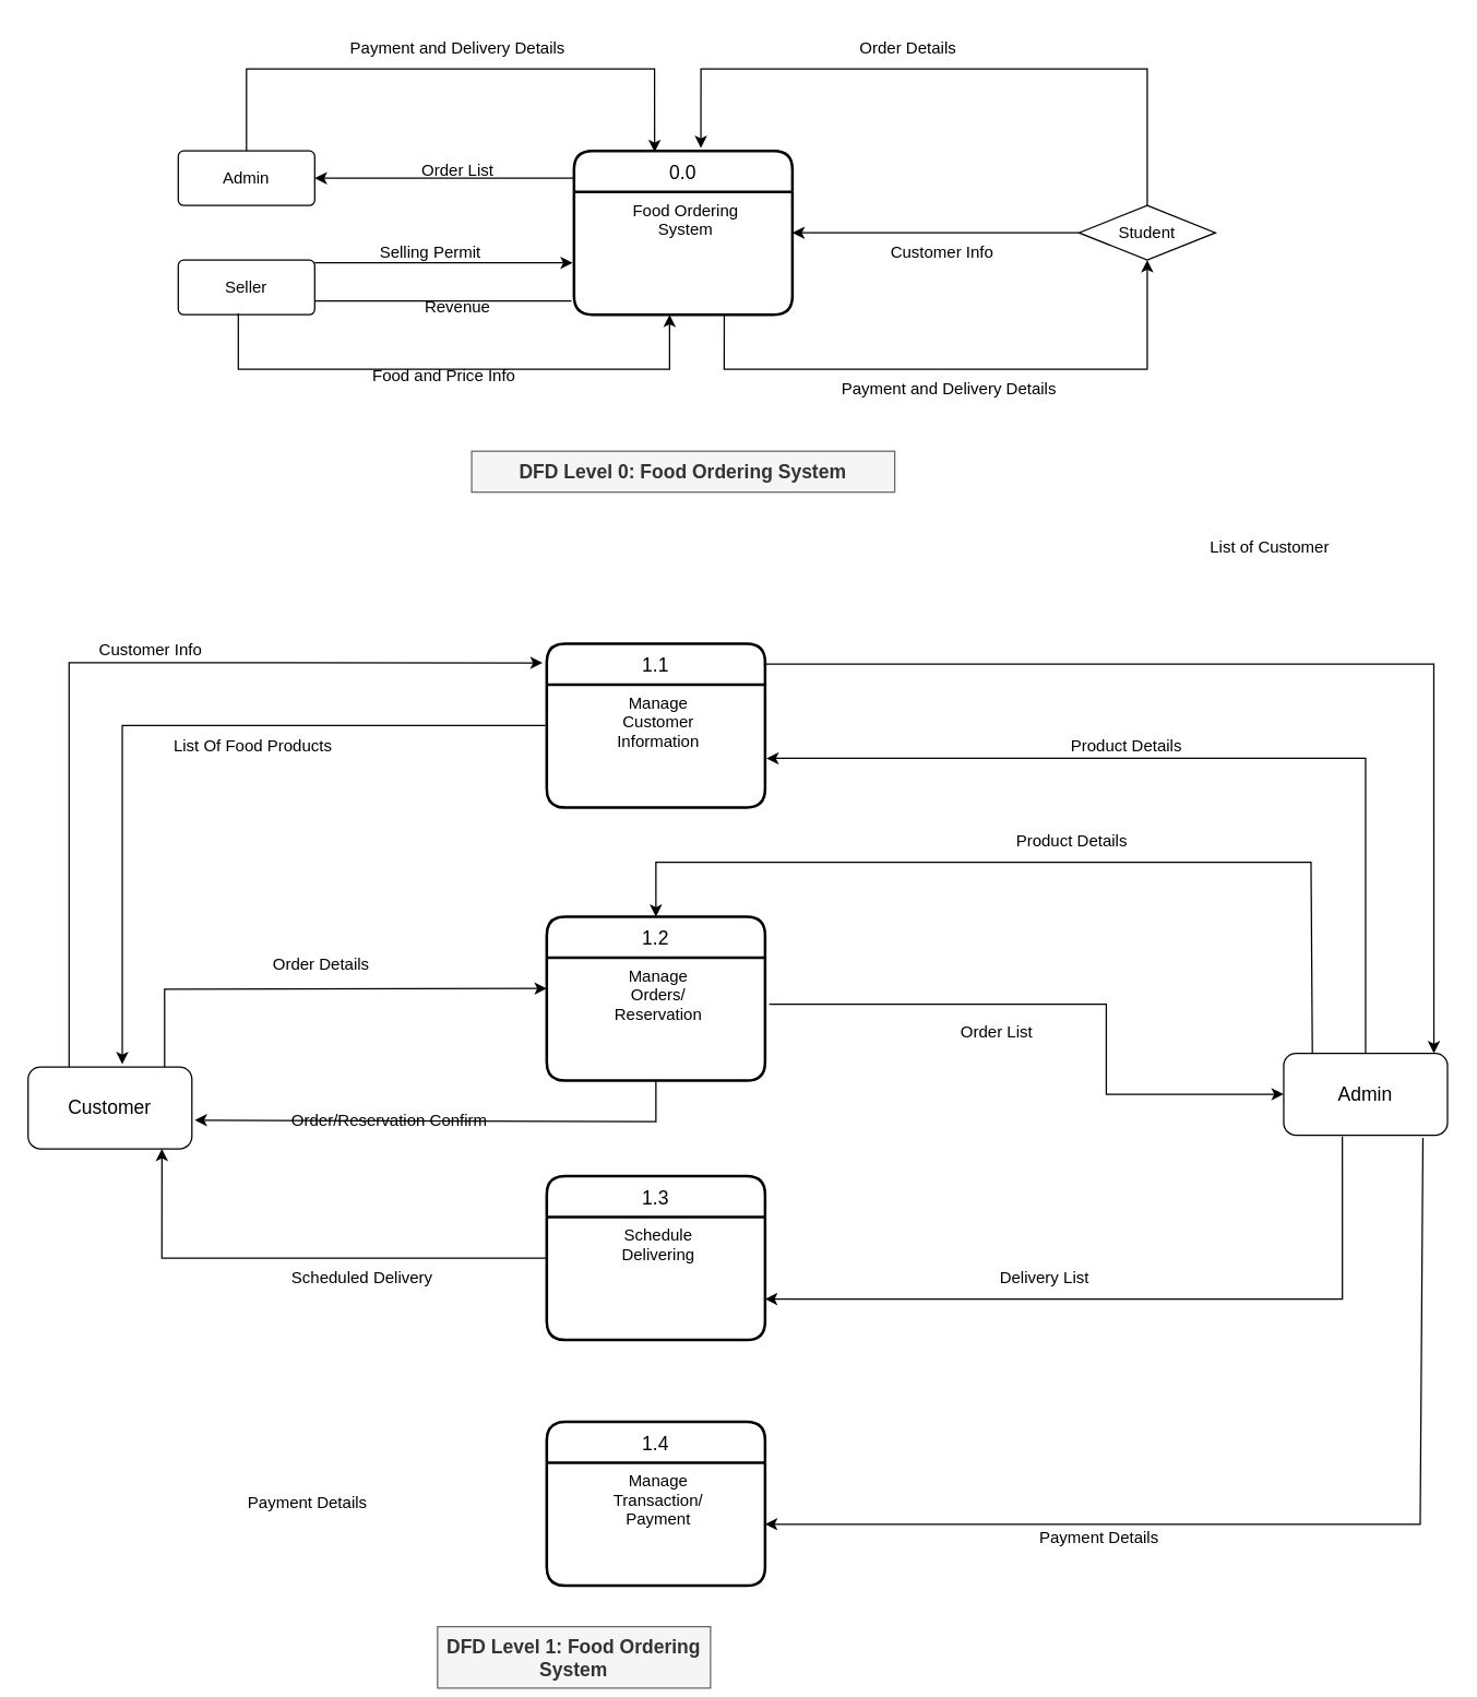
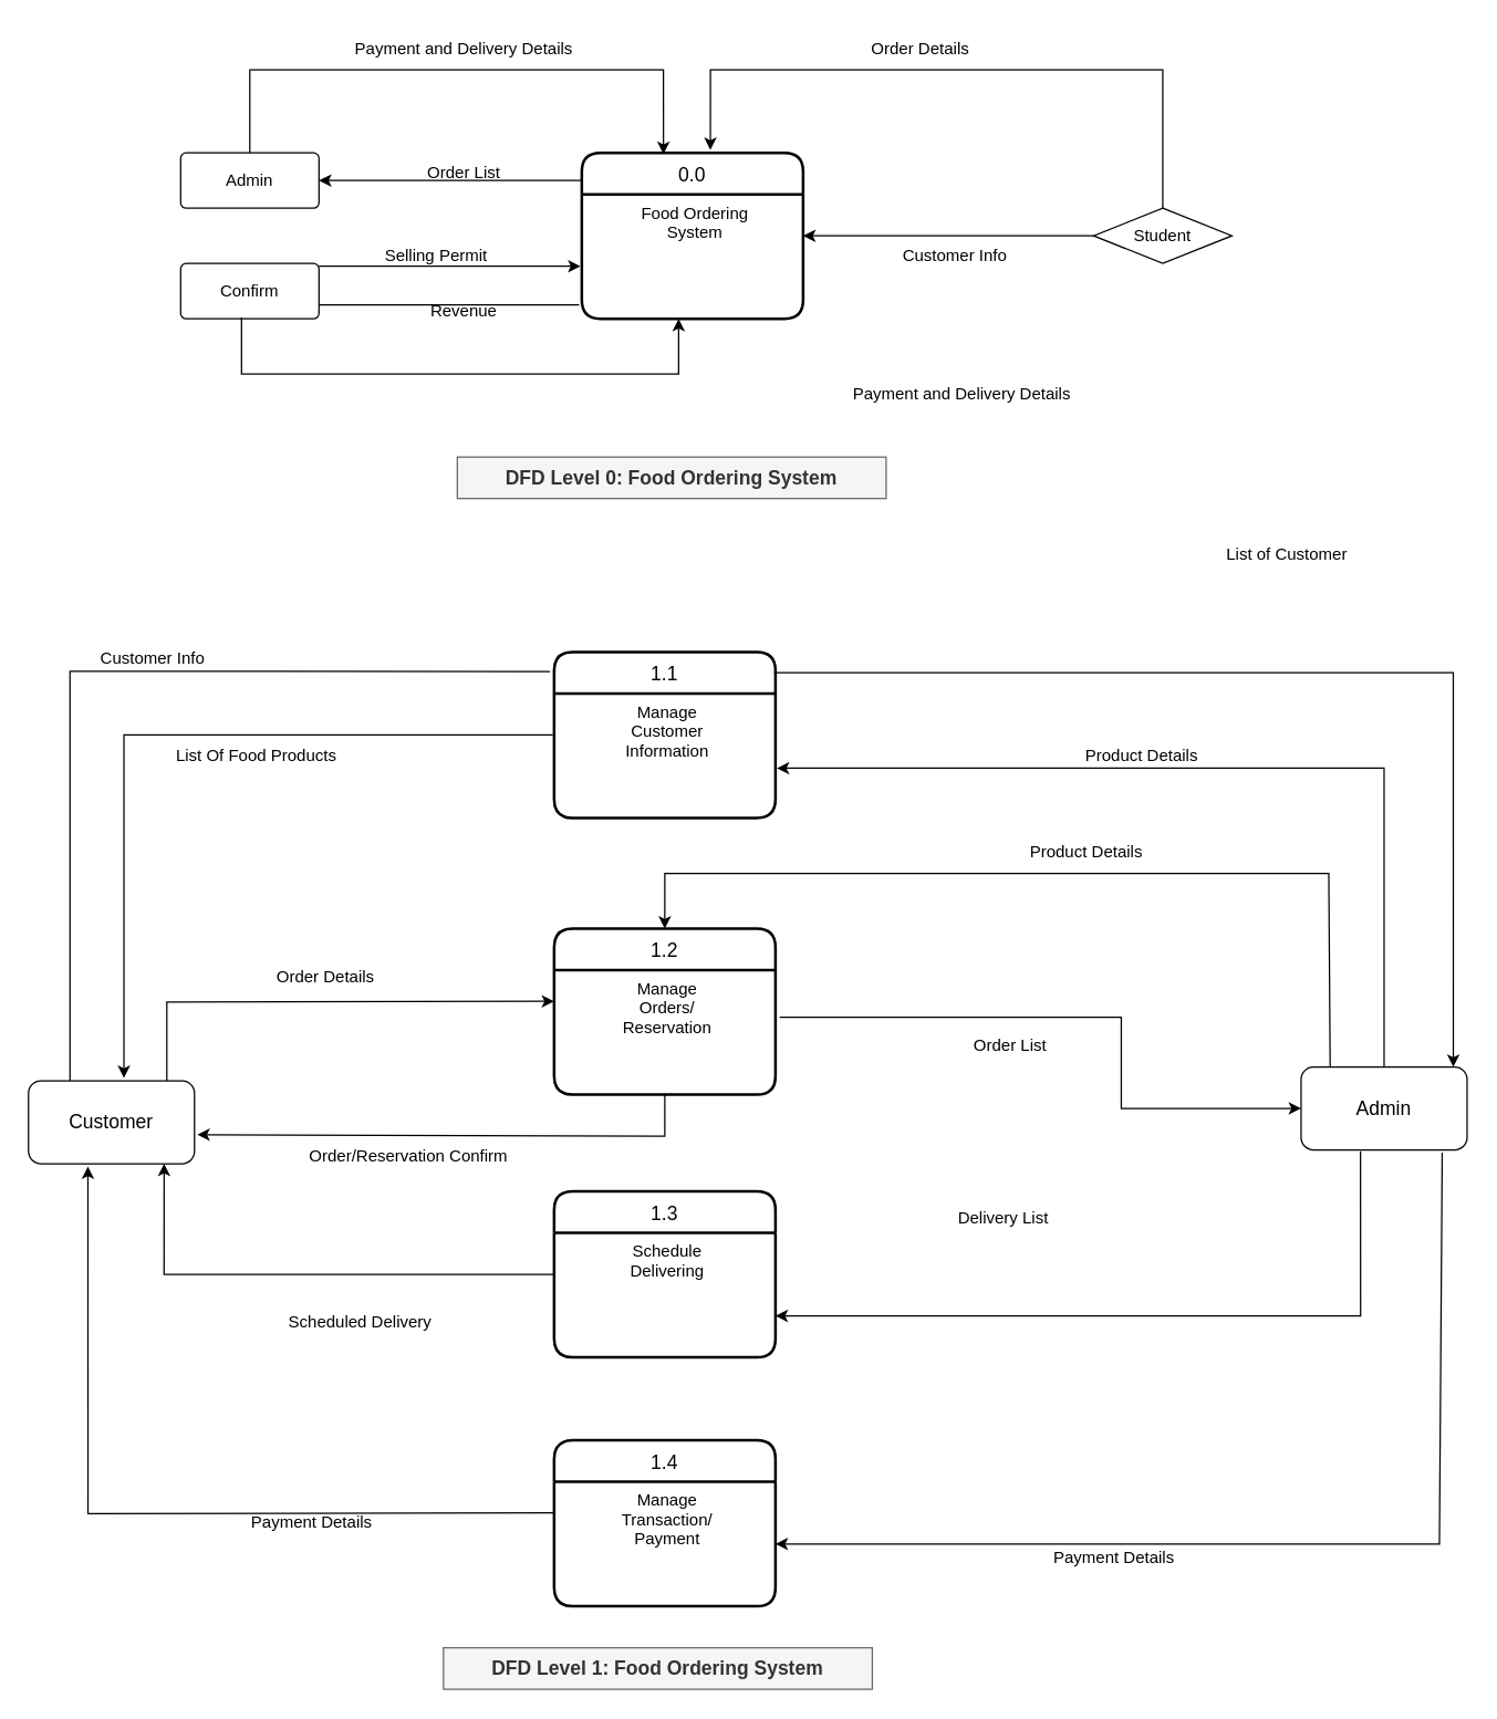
- <mxCell id="5" value="Seller" style="rounded=1;arcSize=10;whiteSpace=wrap;html=1;align=center;" vertex="1" parent="1"><mxGeometry x="130" y="190" width="100" height="40" as="geometry" /></mxCell>
+ <mxCell id="5" value="Confirm" style="rounded=1;arcSize=10;whiteSpace=wrap;html=1;align=center;" vertex="1" parent="1"><mxGeometry x="130" y="190" width="100" height="40" as="geometry" /></mxCell>
- <mxCell id="14" value="" style="endArrow=classic;html=1;rounded=0;exitX=0.688;exitY=0.989;exitDx=0;exitDy=0;exitPerimeter=0;entryX=0.5;entryY=1;entryDx=0;entryDy=0;" edge="1" parent="1" source="3" target="6"><mxGeometry width="50" height="50" relative="1" as="geometry"><mxPoint x="184" y="239" as="sourcePoint" /><mxPoint x="500" y="240" as="targetPoint" /><Array as="points"><mxPoint x="530" y="270" /><mxPoint x="840" y="270" /></Array></mxGeometry></mxCell>
- <mxCell id="17" value="Food and Price Info" style="text;html=1;strokeColor=none;fillColor=none;align=center;verticalAlign=middle;whiteSpace=wrap;rounded=0;" vertex="1" parent="1"><mxGeometry x="220" y="260" width="210" height="30" as="geometry" /></mxCell>
- <mxCell id="23" value="&lt;font style=&quot;font-size: 14px&quot;&gt;&lt;b&gt;DFD Level 0: Food Ordering System&lt;/b&gt;&lt;/font&gt;" style="text;html=1;strokeColor=#666666;fillColor=#f5f5f5;align=center;verticalAlign=middle;whiteSpace=wrap;rounded=0;fontColor=#333333;" vertex="1" parent="1"><mxGeometry x="345" y="330" width="310" height="30" as="geometry" /></mxCell>
+ <mxCell id="23" value="&lt;font style=&quot;font-size: 14px&quot;&gt;&lt;b&gt;DFD Level 0: Food Ordering System&lt;/b&gt;&lt;/font&gt;" style="text;html=1;strokeColor=#666666;fillColor=#f5f5f5;align=center;verticalAlign=middle;whiteSpace=wrap;rounded=0;fontColor=#333333;" vertex="1" parent="1"><mxGeometry x="330" y="330" width="310" height="30" as="geometry" /></mxCell>
- <mxCell id="34" value="" style="endArrow=classic;html=1;rounded=0;fontSize=14;exitX=0.25;exitY=0;exitDx=0;exitDy=0;entryX=-0.019;entryY=0.117;entryDx=0;entryDy=0;entryPerimeter=0;" edge="1" parent="1" source="32" target="24"><mxGeometry width="50" height="50" relative="1" as="geometry"><mxPoint x="490" y="851" as="sourcePoint" /><mxPoint x="540" y="801" as="targetPoint" /><Array as="points"><mxPoint x="50" y="485" /></Array></mxGeometry></mxCell>
+ <mxCell id="34" value="" style="endArrow=none;html=1;rounded=0;fontSize=14;exitX=0.25;exitY=0;exitDx=0;exitDy=0;entryX=-0.019;entryY=0.117;entryDx=0;entryDy=0;entryPerimeter=0;" edge="1" parent="1" source="32" target="24"><mxGeometry width="50" height="50" relative="1" as="geometry"><mxPoint x="490" y="851" as="sourcePoint" /><mxPoint x="540" y="801" as="targetPoint" /><Array as="points"><mxPoint x="50" y="485" /></Array></mxGeometry></mxCell>
- <mxCell id="54" value="Order/Reservation Confirm" style="text;html=1;strokeColor=none;fillColor=none;align=center;verticalAlign=middle;whiteSpace=wrap;rounded=0;" vertex="1" parent="1"><mxGeometry x="210" y="806" width="150" height="30" as="geometry" /></mxCell>
+ <mxCell id="54" value="Order/Reservation Confirm" style="text;html=1;strokeColor=none;fillColor=none;align=center;verticalAlign=middle;whiteSpace=wrap;rounded=0;" vertex="1" parent="1"><mxGeometry x="220" y="821" width="150" height="30" as="geometry" /></mxCell>
- <mxCell id="55" value="Scheduled Delivery" style="text;html=1;strokeColor=none;fillColor=none;align=center;verticalAlign=middle;whiteSpace=wrap;rounded=0;" vertex="1" parent="1"><mxGeometry x="190" y="921" width="150" height="30" as="geometry" /></mxCell>
+ <mxCell id="55" value="Scheduled Delivery" style="text;html=1;strokeColor=none;fillColor=none;align=center;verticalAlign=middle;whiteSpace=wrap;rounded=0;" vertex="1" parent="1"><mxGeometry x="185" y="941" width="150" height="30" as="geometry" /></mxCell>
- <mxCell id="53" value="Delivery List" style="text;html=1;strokeColor=none;fillColor=none;align=center;verticalAlign=middle;whiteSpace=wrap;rounded=0;" vertex="1" parent="1"><mxGeometry x="690" y="921" width="150" height="30" as="geometry" /></mxCell>
+ <mxCell id="53" value="Delivery List" style="text;html=1;strokeColor=none;fillColor=none;align=center;verticalAlign=middle;whiteSpace=wrap;rounded=0;" vertex="1" parent="1"><mxGeometry x="650" y="866" width="150" height="30" as="geometry" /></mxCell>
+ <mxCell id="39" value="" style="endArrow=classic;html=1;rounded=0;fontSize=14;entryX=0.358;entryY=1.033;entryDx=0;entryDy=0;entryPerimeter=0;exitX=0;exitY=0.25;exitDx=0;exitDy=0;" edge="1" parent="1" source="31" target="32"><mxGeometry width="50" height="50" relative="1" as="geometry"><mxPoint x="410" y="931" as="sourcePoint" /><mxPoint x="128.04" y="851" as="targetPoint" /><Array as="points"><mxPoint x="63" y="1094" /></Array></mxGeometry></mxCell>
- <mxCell id="58" value="&lt;font style=&quot;font-size: 14px&quot;&gt;&lt;b&gt;DFD Level 1: Food Ordering System&lt;/b&gt;&lt;/font&gt;" style="text;html=1;strokeColor=#666666;fillColor=#f5f5f5;align=center;verticalAlign=middle;whiteSpace=wrap;rounded=0;fontColor=#333333;" vertex="1" parent="1"><mxGeometry x="320" y="1191" width="200" height="45" as="geometry" /></mxCell>
+ <mxCell id="58" value="&lt;font style=&quot;font-size: 14px&quot;&gt;&lt;b&gt;DFD Level 1: Food Ordering System&lt;/b&gt;&lt;/font&gt;" style="text;html=1;strokeColor=#666666;fillColor=#f5f5f5;align=center;verticalAlign=middle;whiteSpace=wrap;rounded=0;fontColor=#333333;" vertex="1" parent="1"><mxGeometry x="320" y="1191" width="310" height="30" as="geometry" /></mxCell>
